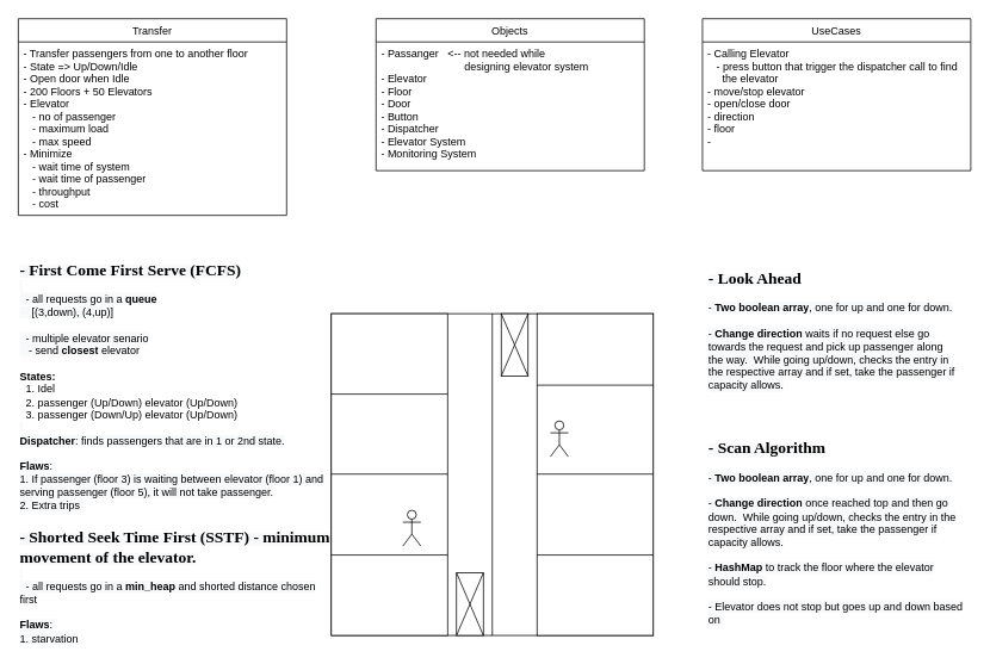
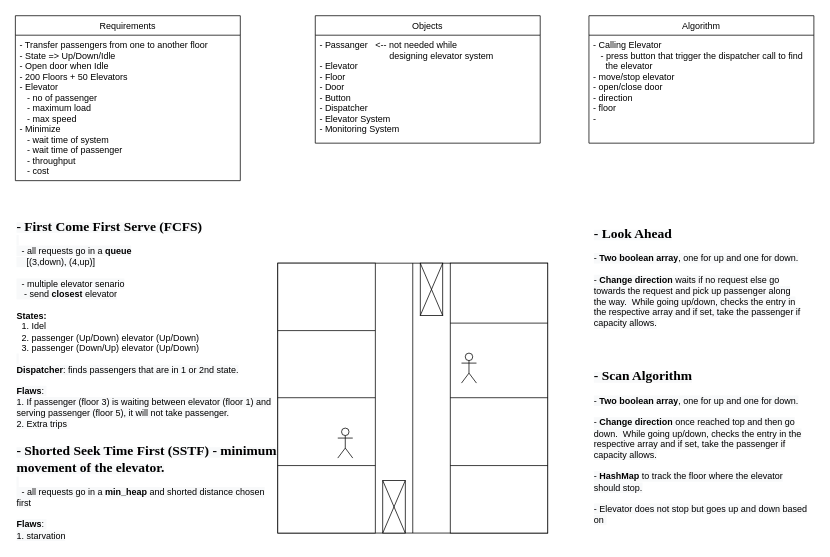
- <mxCell id="2" value="Transfer" style="swimlane;fontStyle=0;childLayout=stackLayout;horizontal=1;startSize=26;horizontalStack=0;resizeParent=1;resizeParentMax=0;resizeLast=0;collapsible=1;marginBottom=0;" vertex="1" parent="1"><mxGeometry x="20" y="20" width="300" height="220" as="geometry" /></mxCell>
+ <mxCell id="2" value="Requirements" style="swimlane;fontStyle=0;childLayout=stackLayout;horizontal=1;startSize=26;horizontalStack=0;resizeParent=1;resizeParentMax=0;resizeLast=0;collapsible=1;marginBottom=0;" vertex="1" parent="1"><mxGeometry x="20" y="20" width="300" height="220" as="geometry" /></mxCell>
- <mxCell id="24" value="UseCases" style="swimlane;fontStyle=0;childLayout=stackLayout;horizontal=1;startSize=26;horizontalStack=0;resizeParent=1;resizeParentMax=0;resizeLast=0;collapsible=1;marginBottom=0;" vertex="1" parent="1"><mxGeometry x="785" y="20" width="300" height="170" as="geometry" /></mxCell>
+ <mxCell id="24" value="Algorithm" style="swimlane;fontStyle=0;childLayout=stackLayout;horizontal=1;startSize=26;horizontalStack=0;resizeParent=1;resizeParentMax=0;resizeLast=0;collapsible=1;marginBottom=0;" vertex="1" parent="1"><mxGeometry x="785" y="20" width="300" height="170" as="geometry" /></mxCell>
